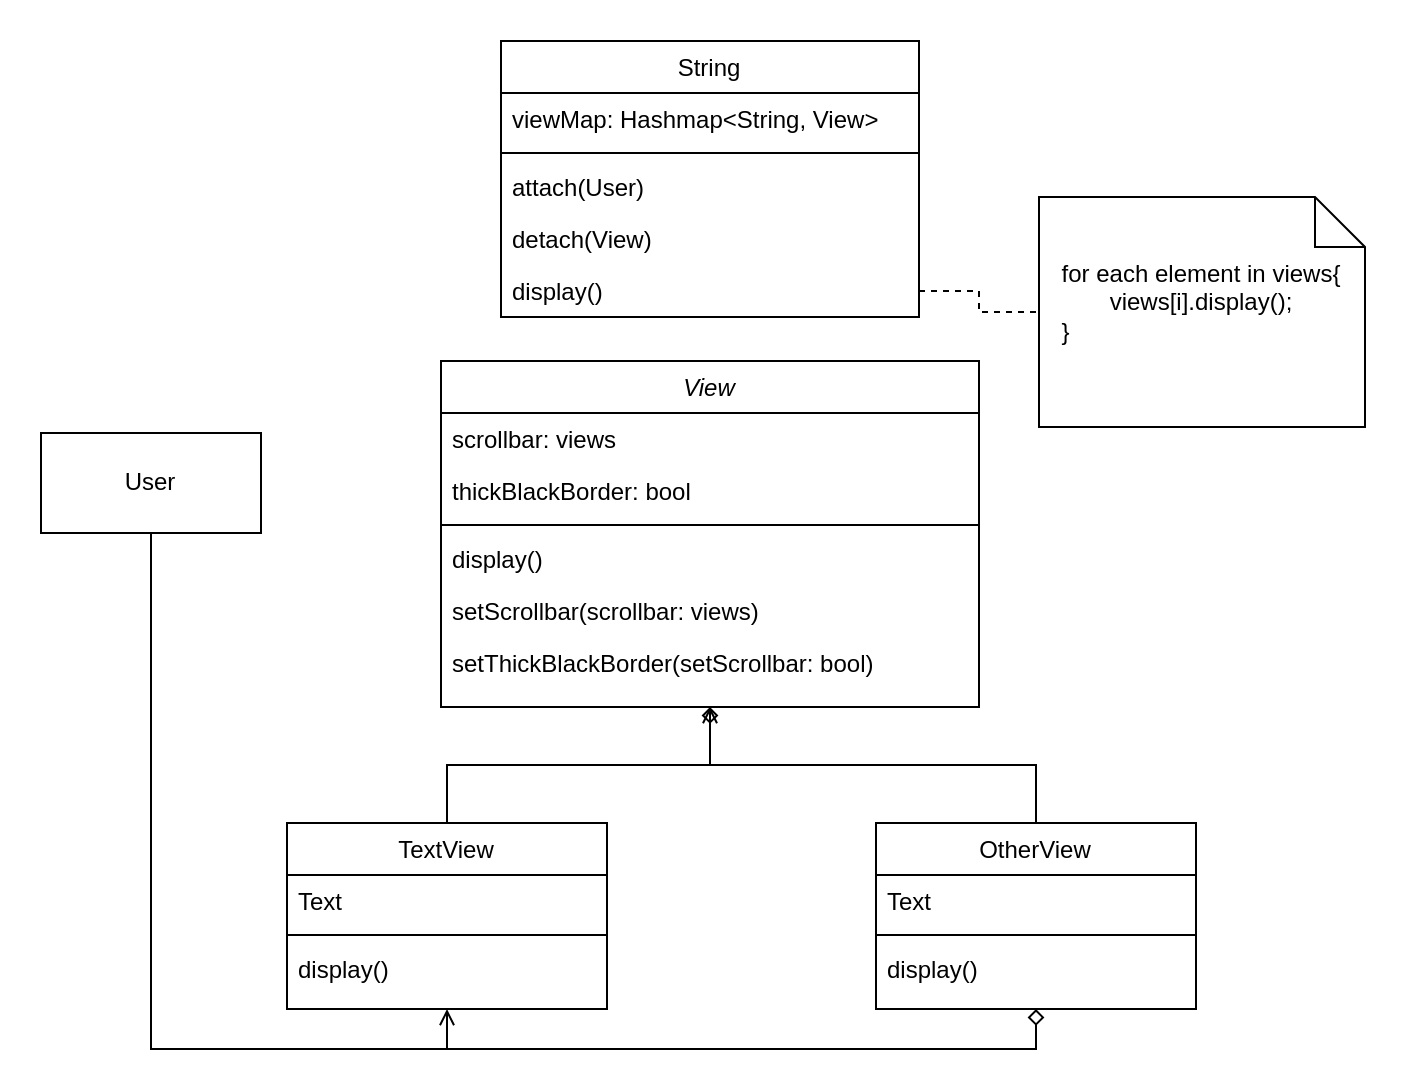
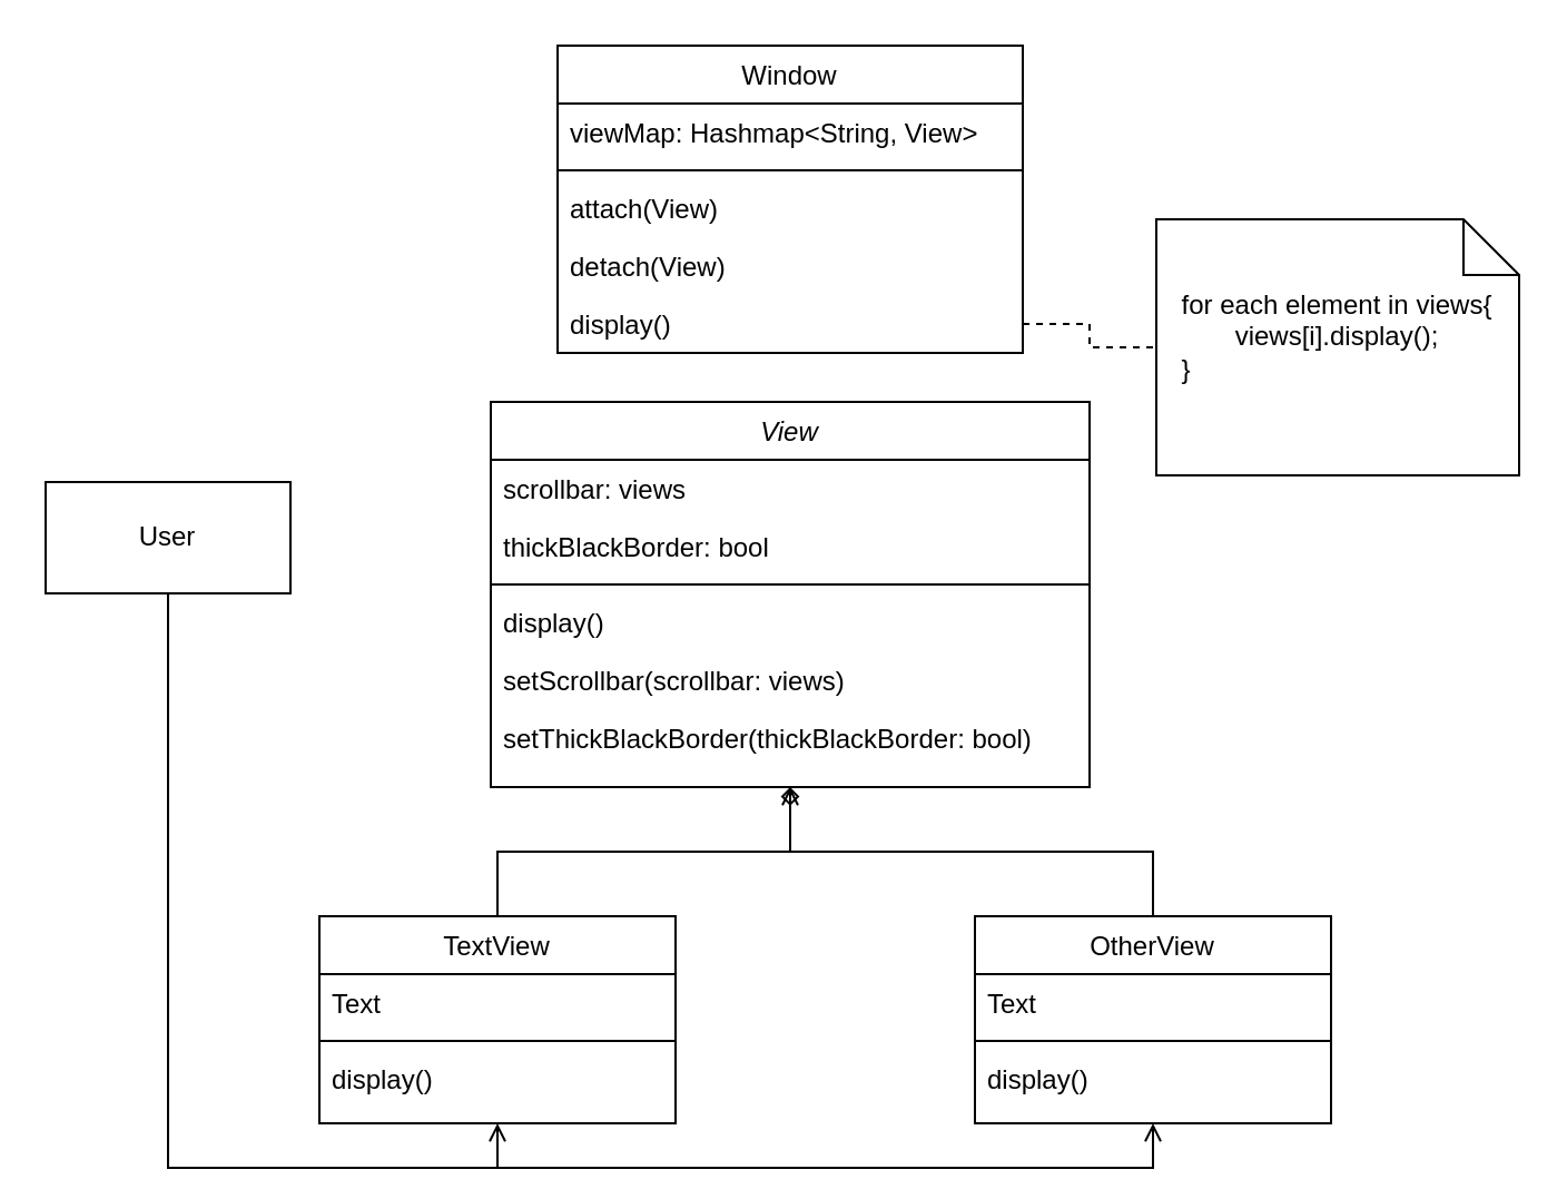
- <mxCell id="7" value="String" style="swimlane;fontStyle=0;align=center;verticalAlign=top;childLayout=stackLayout;horizontal=1;startSize=26;horizontalStack=0;resizeParent=1;resizeLast=0;collapsible=1;marginBottom=0;rounded=0;shadow=0;strokeWidth=1;" parent="1" vertex="1"><mxGeometry x="250" y="20" width="209" height="138" as="geometry"><mxRectangle x="154" y="67" width="160" height="26" as="alternateBounds" /></mxGeometry></mxCell>
+ <mxCell id="7" value="Window" style="swimlane;fontStyle=0;align=center;verticalAlign=top;childLayout=stackLayout;horizontal=1;startSize=26;horizontalStack=0;resizeParent=1;resizeLast=0;collapsible=1;marginBottom=0;rounded=0;shadow=0;strokeWidth=1;" parent="1" vertex="1"><mxGeometry x="250" y="20" width="209" height="138" as="geometry"><mxRectangle x="154" y="67" width="160" height="26" as="alternateBounds" /></mxGeometry></mxCell>
- <mxCell id="10" value="attach(User)" style="text;align=left;verticalAlign=top;spacingLeft=4;spacingRight=4;overflow=hidden;rotatable=0;points=[[0,0.5],[1,0.5]];portConstraint=eastwest;" parent="7" vertex="1"><mxGeometry y="60" width="209" height="26" as="geometry" /></mxCell>
+ <mxCell id="10" value="attach(View)" style="text;align=left;verticalAlign=top;spacingLeft=4;spacingRight=4;overflow=hidden;rotatable=0;points=[[0,0.5],[1,0.5]];portConstraint=eastwest;" parent="7" vertex="1"><mxGeometry y="60" width="209" height="26" as="geometry" /></mxCell>
- <mxCell id="24" value="setThickBlackBorder(setScrollbar: bool)" style="text;align=left;verticalAlign=top;spacingLeft=4;spacingRight=4;overflow=hidden;rotatable=0;points=[[0,0.5],[1,0.5]];portConstraint=eastwest;" parent="18" vertex="1"><mxGeometry y="138" width="269" height="26" as="geometry" /></mxCell>
+ <mxCell id="24" value="setThickBlackBorder(thickBlackBorder: bool)" style="text;align=left;verticalAlign=top;spacingLeft=4;spacingRight=4;overflow=hidden;rotatable=0;points=[[0,0.5],[1,0.5]];portConstraint=eastwest;" parent="18" vertex="1"><mxGeometry y="138" width="269" height="26" as="geometry" /></mxCell>
- <mxCell id="26" style="edgeStyle=orthogonalEdgeStyle;rounded=0;orthogonalLoop=1;jettySize=auto;html=1;exitX=0.5;exitY=1;exitDx=0;exitDy=0;entryX=0.5;entryY=1;entryDx=0;entryDy=0;endArrow=diamond;endFill=0;" parent="1" source="27" target="14" edge="1"><mxGeometry relative="1" as="geometry" /></mxCell>
+ <mxCell id="26" style="edgeStyle=orthogonalEdgeStyle;rounded=0;orthogonalLoop=1;jettySize=auto;html=1;exitX=0.5;exitY=1;exitDx=0;exitDy=0;entryX=0.5;entryY=1;entryDx=0;entryDy=0;endArrow=open;endFill=0;" parent="1" source="27" target="14" edge="1"><mxGeometry relative="1" as="geometry" /></mxCell>
